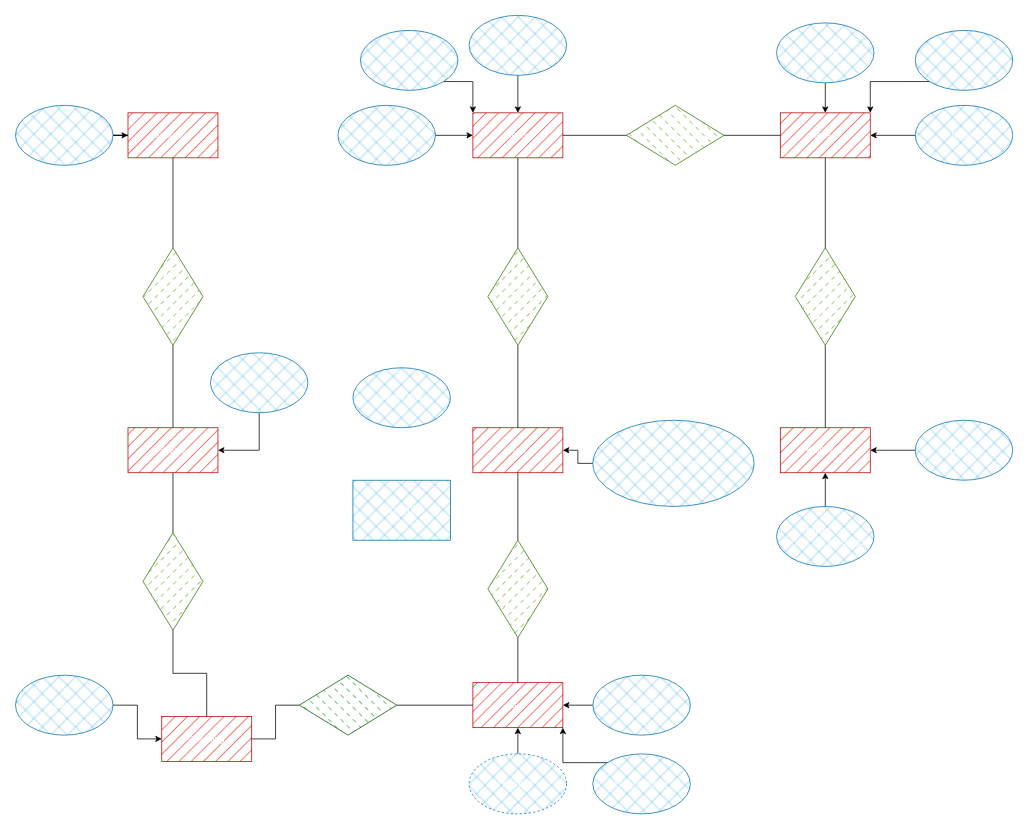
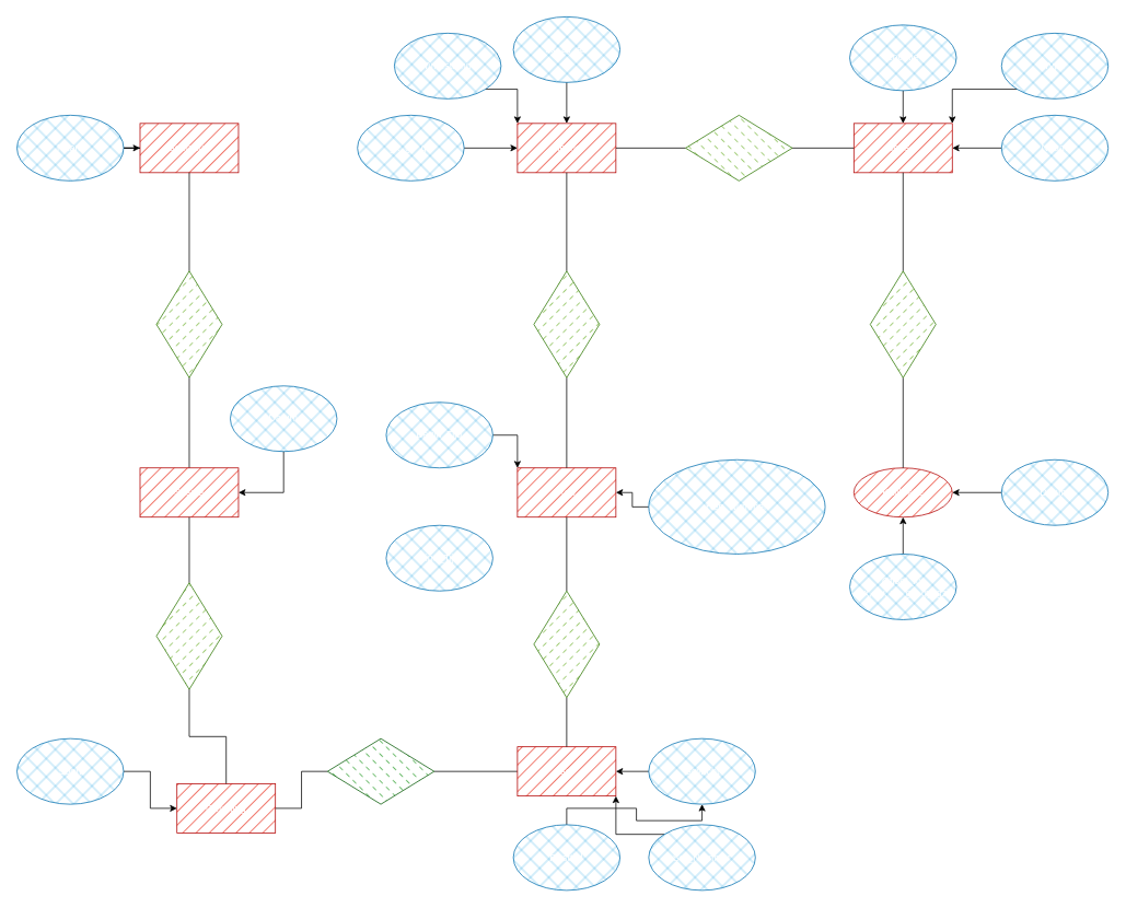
- <mxCell id="50" value="gx, gy ,gz" style="ellipse;whiteSpace=wrap;html=1;fillColor=#1ba1e2;strokeColor=#006EAF;fillStyle=cross-hatch;verticalAlign=middle;fontSize=12;gradientDirection=west;fontColor=#FFFFFF;" vertex="1" parent="1"><mxGeometry x="450" y="140" width="130" height="80" as="geometry" /></mxCell>
+ <mxCell id="50" value="gx, gy ,gz" style="ellipse;whiteSpace=wrap;html=1;fillColor=#1ba1e2;strokeColor=#006EAF;fillStyle=cross-hatch;verticalAlign=middle;fontSize=12;gradientDirection=west;fontColor=#FFFFFF;" vertex="1" parent="1"><mxGeometry x="435" y="140" width="130" height="80" as="geometry" /></mxCell>
+ <mxCell id="75" style="edgeStyle=orthogonalEdgeStyle;rounded=0;orthogonalLoop=1;jettySize=auto;html=1;exitX=1;exitY=0.5;exitDx=0;exitDy=0;entryX=0;entryY=0;entryDx=0;entryDy=0;fontColor=#FFFFFF;" edge="1" parent="1" source="76" target="7"><mxGeometry relative="1" as="geometry" /></mxCell>
- <mxCell id="11" value="Kalibratie" style="rounded=0;whiteSpace=wrap;html=1;fillColor=#e51400;fontColor=#FFFFFF;strokeColor=#B20000;gradientColor=none;fillStyle=hatch;" vertex="1" parent="1"><mxGeometry x="1040" y="570" width="120" height="60" as="geometry" /></mxCell>
+ <mxCell id="11" value="Kalibratie" style="ellipse;whiteSpace=wrap;html=1;fillColor=#e51400;fontColor=#FFFFFF;strokeColor=#B20000;gradientColor=none;fillStyle=hatch;" vertex="1" parent="1"><mxGeometry x="1040" y="570" width="120" height="60" as="geometry" /></mxCell>
- <mxCell id="77" value="Eind_Tijd" style="whiteSpace=wrap;html=1;fillColor=#1ba1e2;strokeColor=#006EAF;fillStyle=cross-hatch;verticalAlign=middle;fontSize=12;gradientDirection=west;fontColor=#FFFFFF;rounded=0;" vertex="1" parent="1"><mxGeometry x="470" y="640" width="130" height="80" as="geometry" /></mxCell>
+ <mxCell id="77" value="Eind_Tijd" style="ellipse;whiteSpace=wrap;html=1;fillColor=#1ba1e2;strokeColor=#006EAF;fillStyle=cross-hatch;verticalAlign=middle;fontSize=12;gradientDirection=west;fontColor=#FFFFFF;" vertex="1" parent="1"><mxGeometry x="470" y="640" width="130" height="80" as="geometry" /></mxCell>
- <mxCell id="69" style="edgeStyle=orthogonalEdgeStyle;rounded=0;orthogonalLoop=1;jettySize=auto;html=1;exitX=0.5;exitY=0;exitDx=0;exitDy=0;entryX=0.5;entryY=1;entryDx=0;entryDy=0;fontColor=#FFFFFF;" edge="1" parent="1" source="70" target="9"><mxGeometry relative="1" as="geometry" /></mxCell>
+ <mxCell id="69" style="edgeStyle=orthogonalEdgeStyle;rounded=0;orthogonalLoop=1;jettySize=auto;html=1;exitX=0.5;exitY=0;exitDx=0;exitDy=0;fontColor=#FFFFFF;" edge="1" parent="1" source="70" target="68"><mxGeometry relative="1" as="geometry" /></mxCell>
- <mxCell id="70" value="Rusttijd" style="ellipse;whiteSpace=wrap;html=1;fillColor=#1ba1e2;strokeColor=#006EAF;fillStyle=cross-hatch;verticalAlign=middle;fontSize=12;gradientDirection=west;fontColor=#FFFFFF;dashed=1;" vertex="1" parent="1"><mxGeometry x="625" y="1005" width="130" height="80" as="geometry" /></mxCell>
+ <mxCell id="70" value="Rusttijd" style="ellipse;whiteSpace=wrap;html=1;fillColor=#1ba1e2;strokeColor=#006EAF;fillStyle=cross-hatch;verticalAlign=middle;fontSize=12;gradientDirection=west;fontColor=#FFFFFF;" vertex="1" parent="1"><mxGeometry x="625" y="1005" width="130" height="80" as="geometry" /></mxCell>
